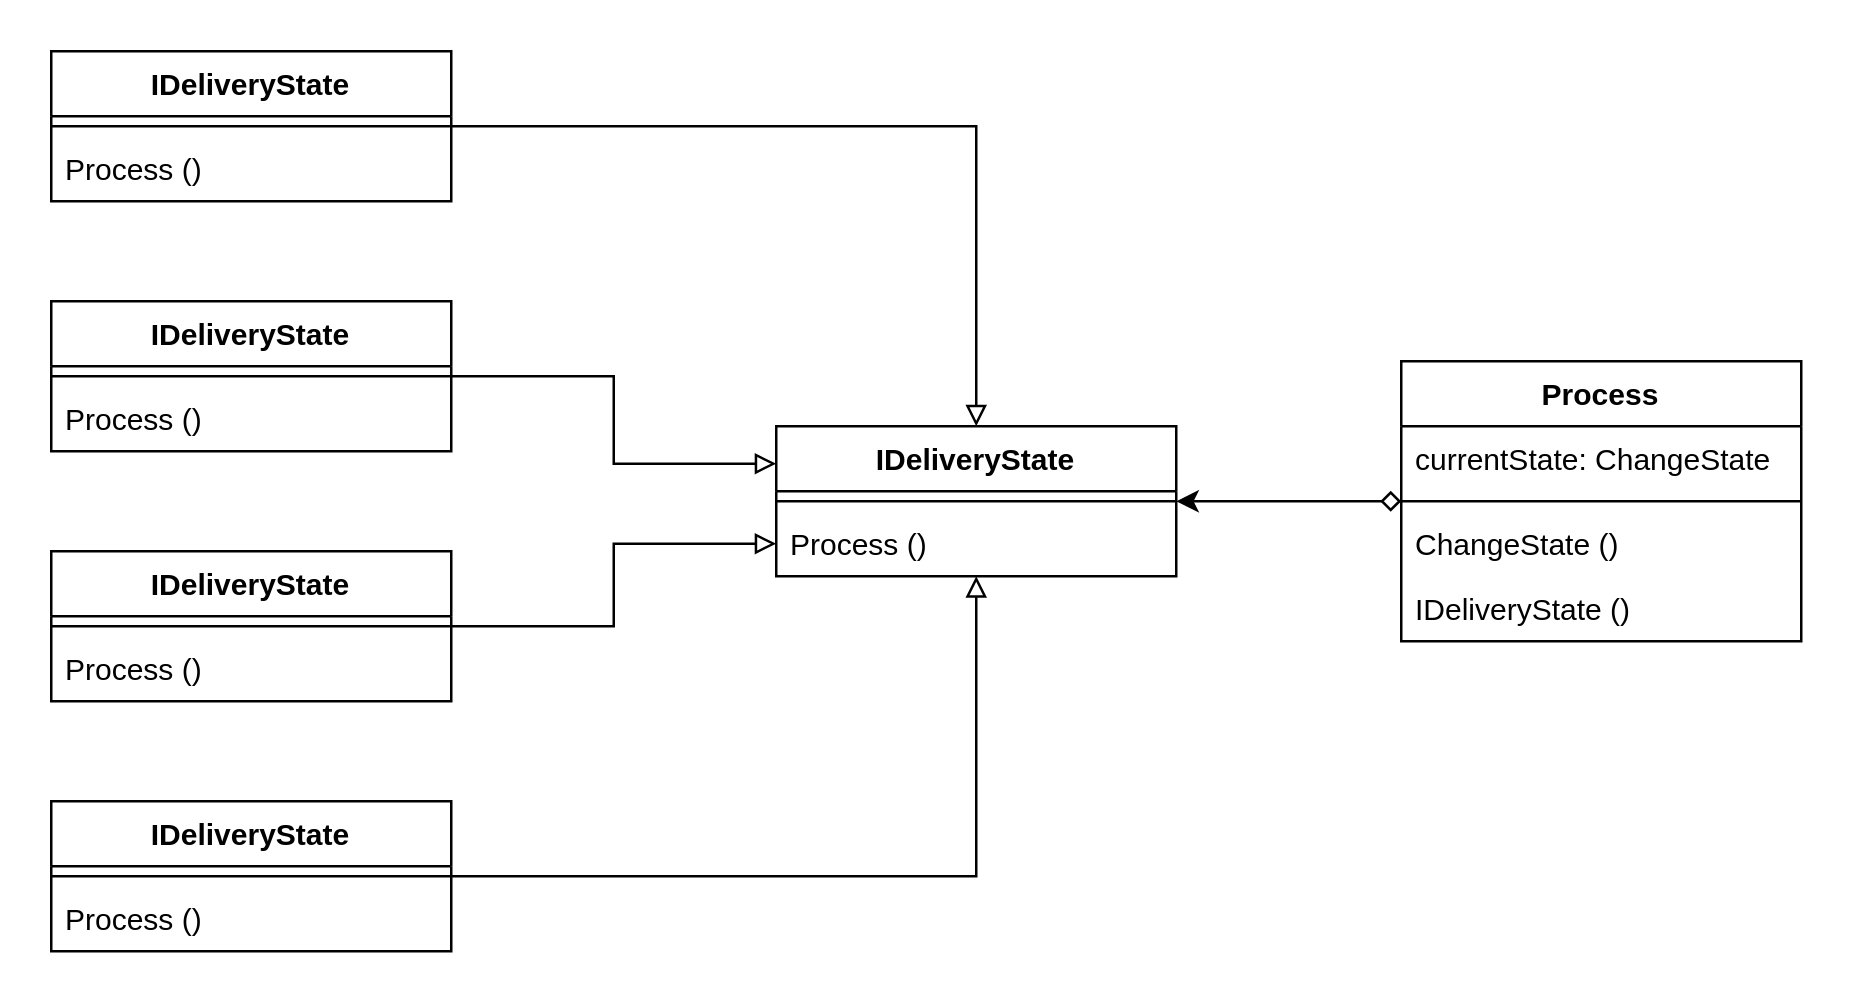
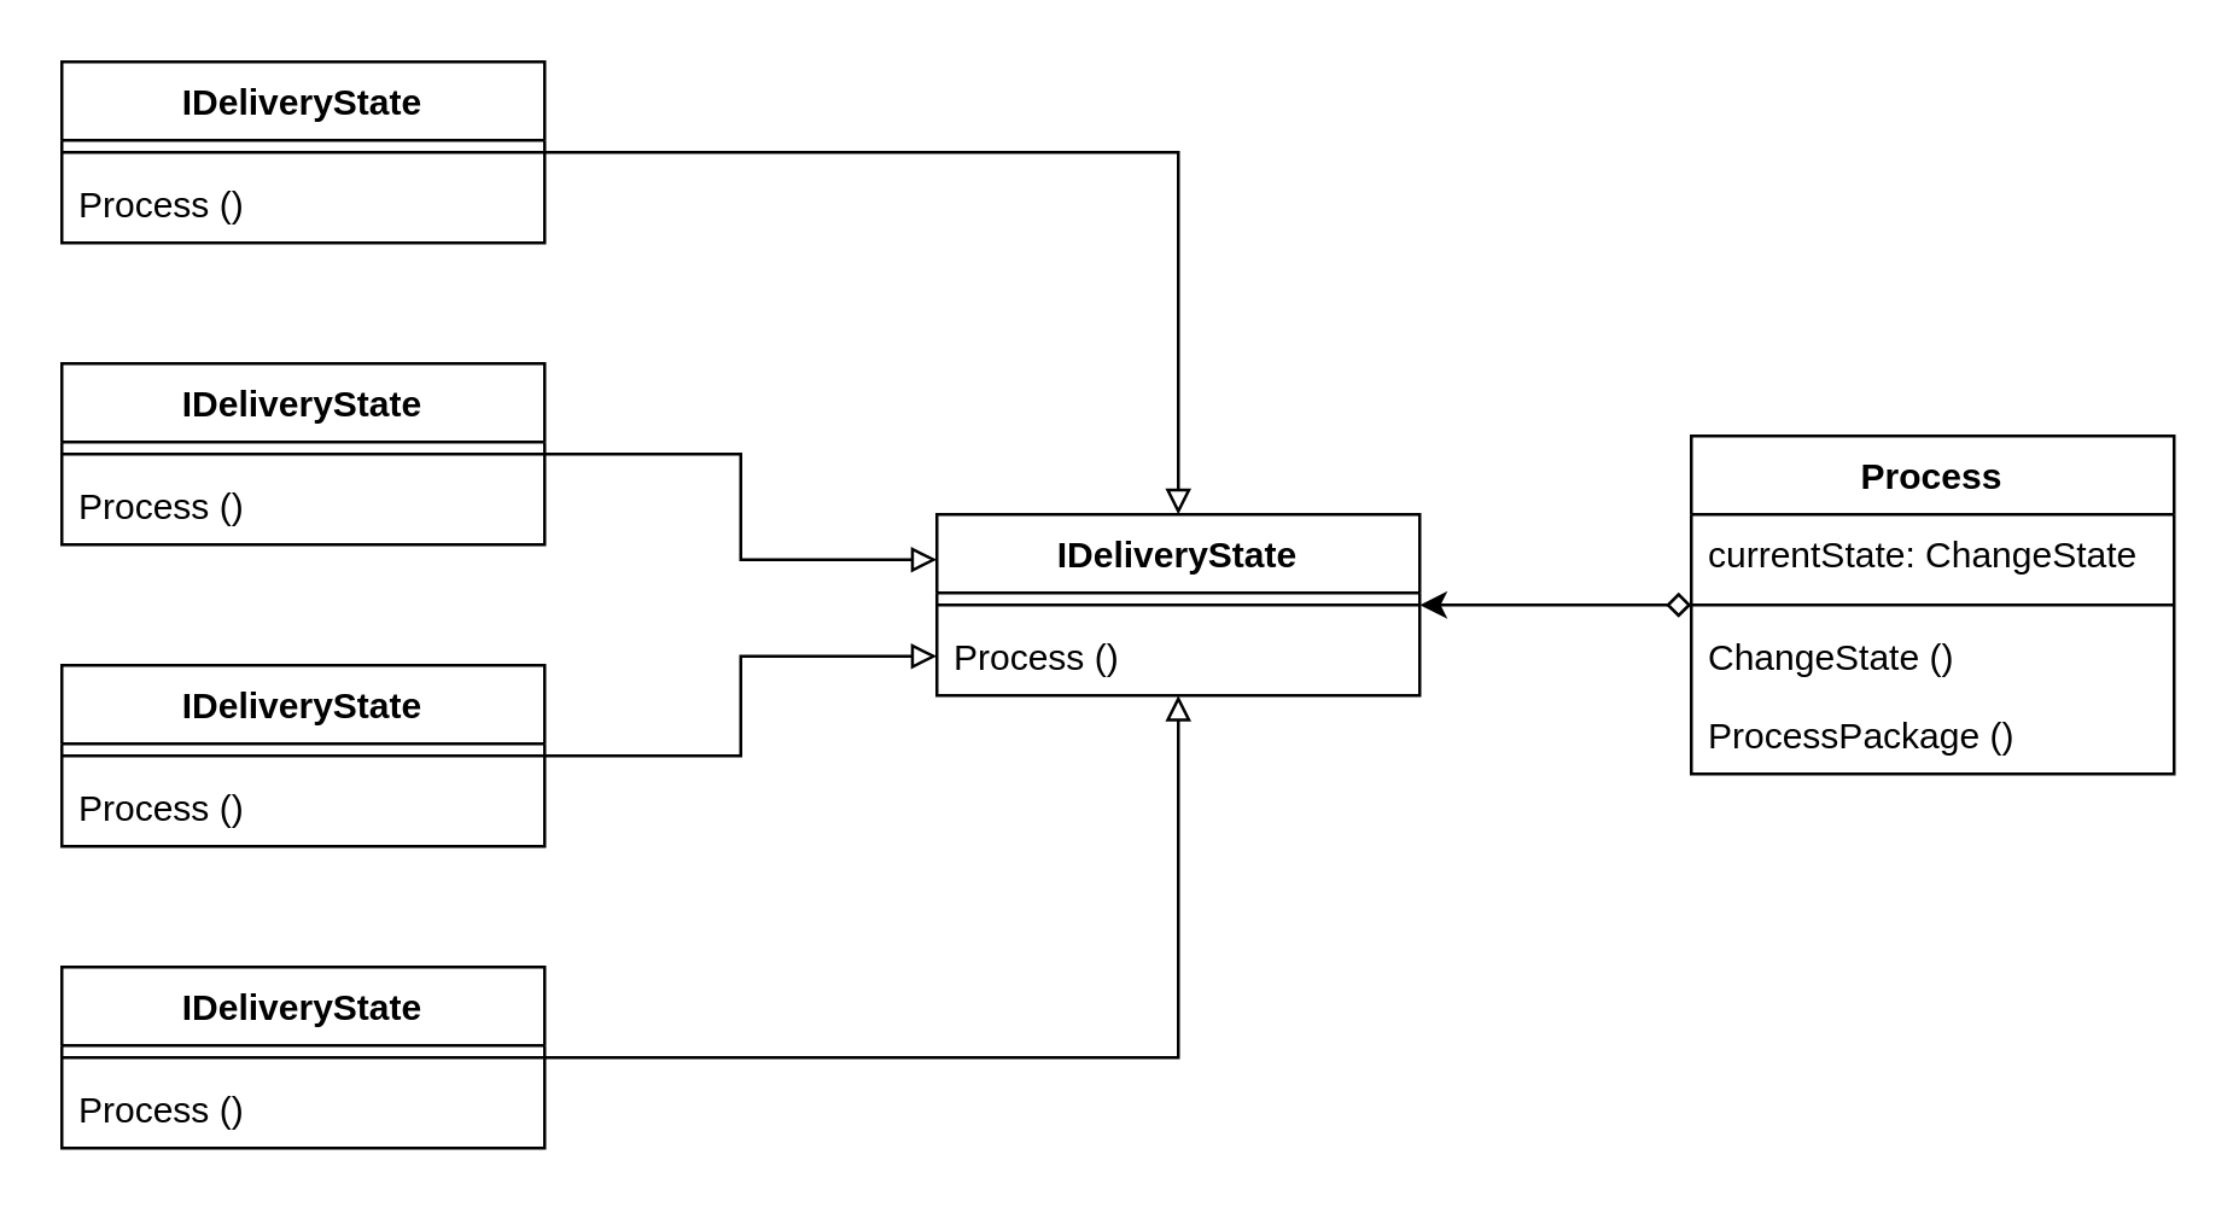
- <mxCell id="26" value="IDeliveryState ()" style="text;strokeColor=none;fillColor=none;align=left;verticalAlign=top;spacingLeft=4;spacingRight=4;overflow=hidden;rotatable=0;points=[[0,0.5],[1,0.5]];portConstraint=eastwest;whiteSpace=wrap;html=1;" vertex="1" parent="22"><mxGeometry y="86" width="160" height="26" as="geometry" /></mxCell>
+ <mxCell id="26" value="ProcessPackage ()" style="text;strokeColor=none;fillColor=none;align=left;verticalAlign=top;spacingLeft=4;spacingRight=4;overflow=hidden;rotatable=0;points=[[0,0.5],[1,0.5]];portConstraint=eastwest;whiteSpace=wrap;html=1;" vertex="1" parent="22"><mxGeometry y="86" width="160" height="26" as="geometry" /></mxCell>
